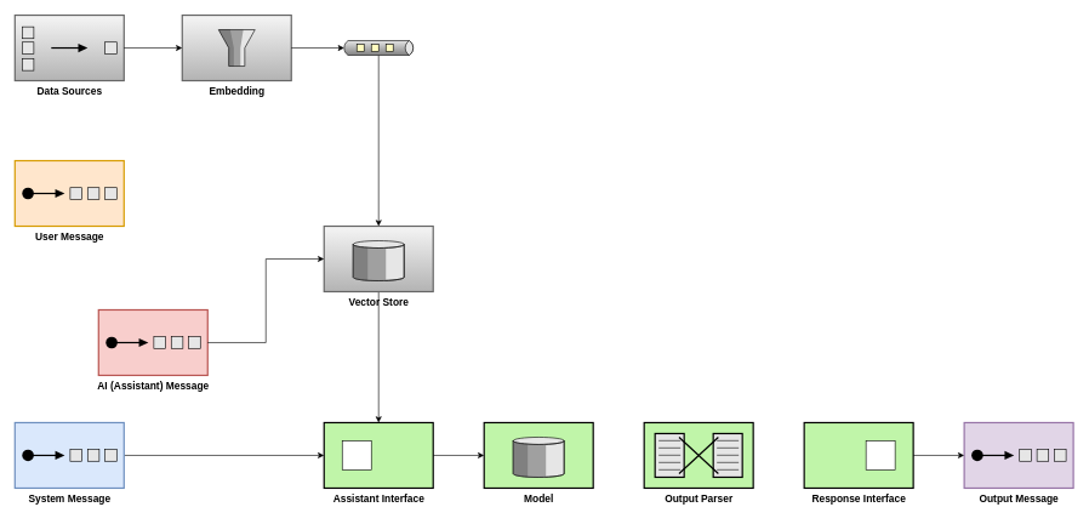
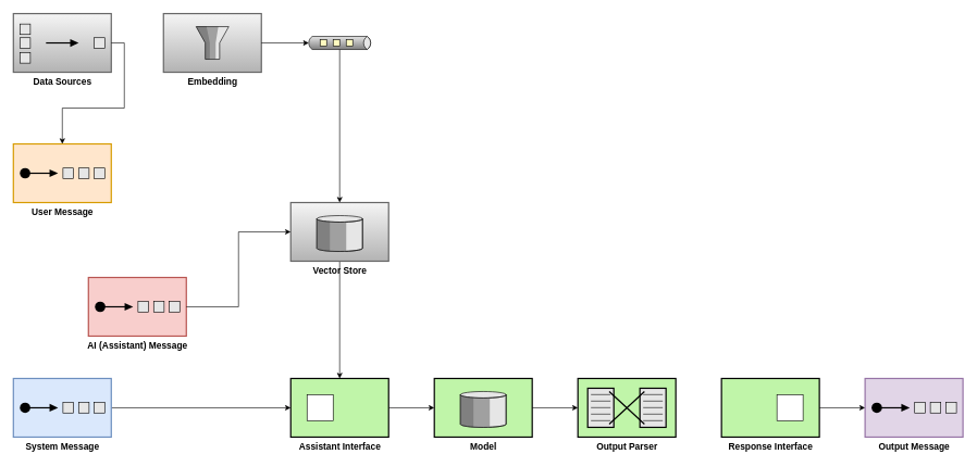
- <mxCell id="18" style="edgeStyle=orthogonalEdgeStyle;rounded=0;orthogonalLoop=1;jettySize=auto;html=1;exitX=1;exitY=0.5;exitDx=0;exitDy=0;exitPerimeter=0;entryX=0;entryY=0.5;entryDx=0;entryDy=0;entryPerimeter=0;" edge="1" parent="1" source="16" target="17"><mxGeometry relative="1" as="geometry" /></mxCell>
+ <mxCell id="18" style="edgeStyle=orthogonalEdgeStyle;rounded=0;orthogonalLoop=1;jettySize=auto;html=1;exitX=1;exitY=0.5;exitDx=0;exitDy=0;exitPerimeter=0;" edge="1" parent="1" source="16" target="4"><mxGeometry relative="1" as="geometry" /></mxCell>
+ <mxCell id="10" style="edgeStyle=orthogonalEdgeStyle;rounded=0;orthogonalLoop=1;jettySize=auto;html=1;exitX=1;exitY=0.5;exitDx=0;exitDy=0;exitPerimeter=0;entryX=0;entryY=0.5;entryDx=0;entryDy=0;entryPerimeter=0;" edge="1" parent="1" source="8" target="9"><mxGeometry relative="1" as="geometry" /></mxCell>
